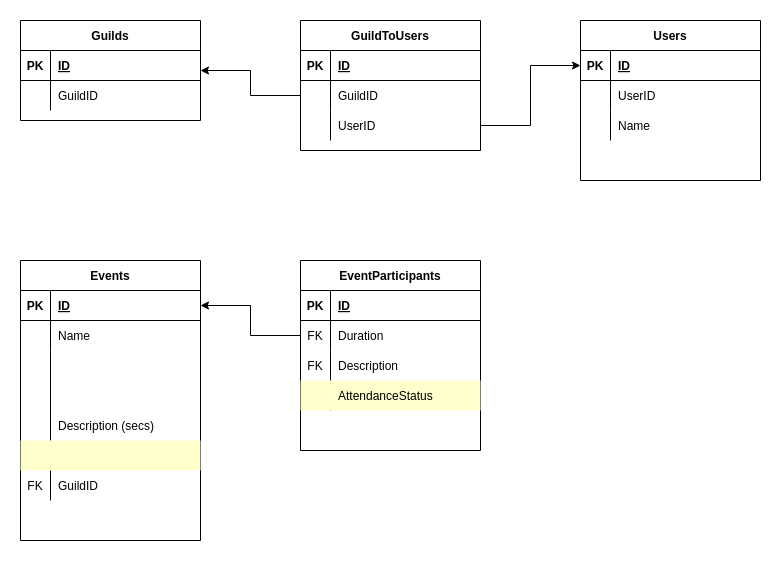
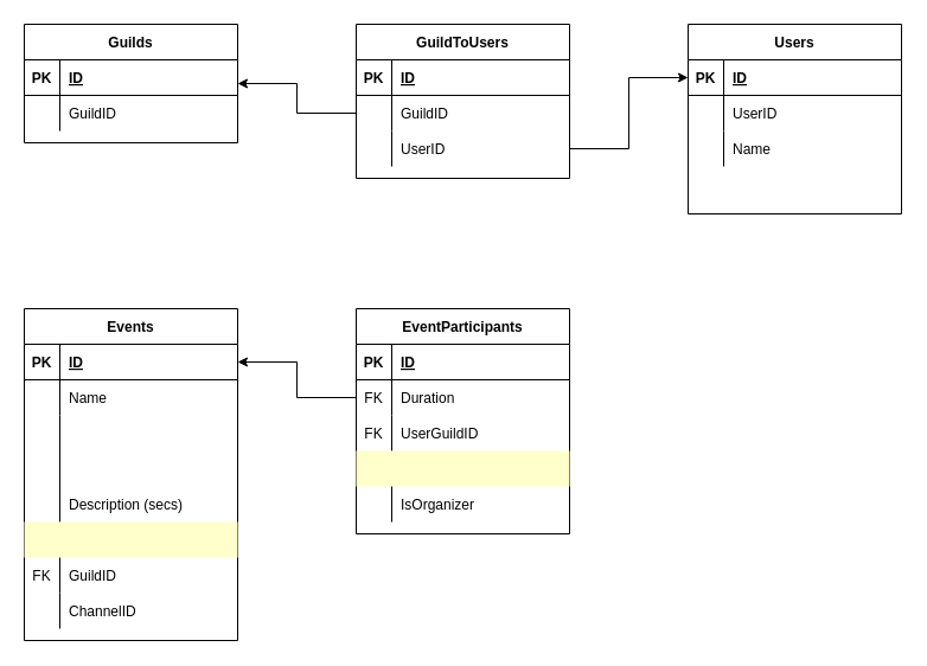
- <mxCell id="64" value="Description" style="shape=partialRectangle;connectable=0;fillColor=none;top=0;left=0;bottom=0;right=0;align=left;spacingLeft=6;overflow=hidden;" vertex="1" parent="62"><mxGeometry x="30" width="150" height="30" as="geometry" /></mxCell>
+ <mxCell id="64" value="UserGuildID" style="shape=partialRectangle;connectable=0;fillColor=none;top=0;left=0;bottom=0;right=0;align=left;spacingLeft=6;overflow=hidden;" vertex="1" parent="62"><mxGeometry x="30" width="150" height="30" as="geometry" /></mxCell>
- <mxCell id="67" value="AttendanceStatus" style="shape=partialRectangle;connectable=0;fillColor=none;top=0;left=0;bottom=0;right=0;align=left;spacingLeft=6;overflow=hidden;" vertex="1" parent="65"><mxGeometry x="30" width="150" height="30" as="geometry" /></mxCell>
+ <mxCell id="70" value="IsOrganizer" style="shape=partialRectangle;connectable=0;fillColor=none;top=0;left=0;bottom=0;right=0;align=left;spacingLeft=6;overflow=hidden;" vertex="1" parent="68"><mxGeometry x="30" width="150" height="30" as="geometry" /></mxCell>
+ <mxCell id="42" value="ChannelID" style="shape=partialRectangle;connectable=0;fillColor=none;top=0;left=0;bottom=0;right=0;align=left;spacingLeft=6;overflow=hidden;" vertex="1" parent="40"><mxGeometry x="30" width="150" height="30" as="geometry" /></mxCell>
